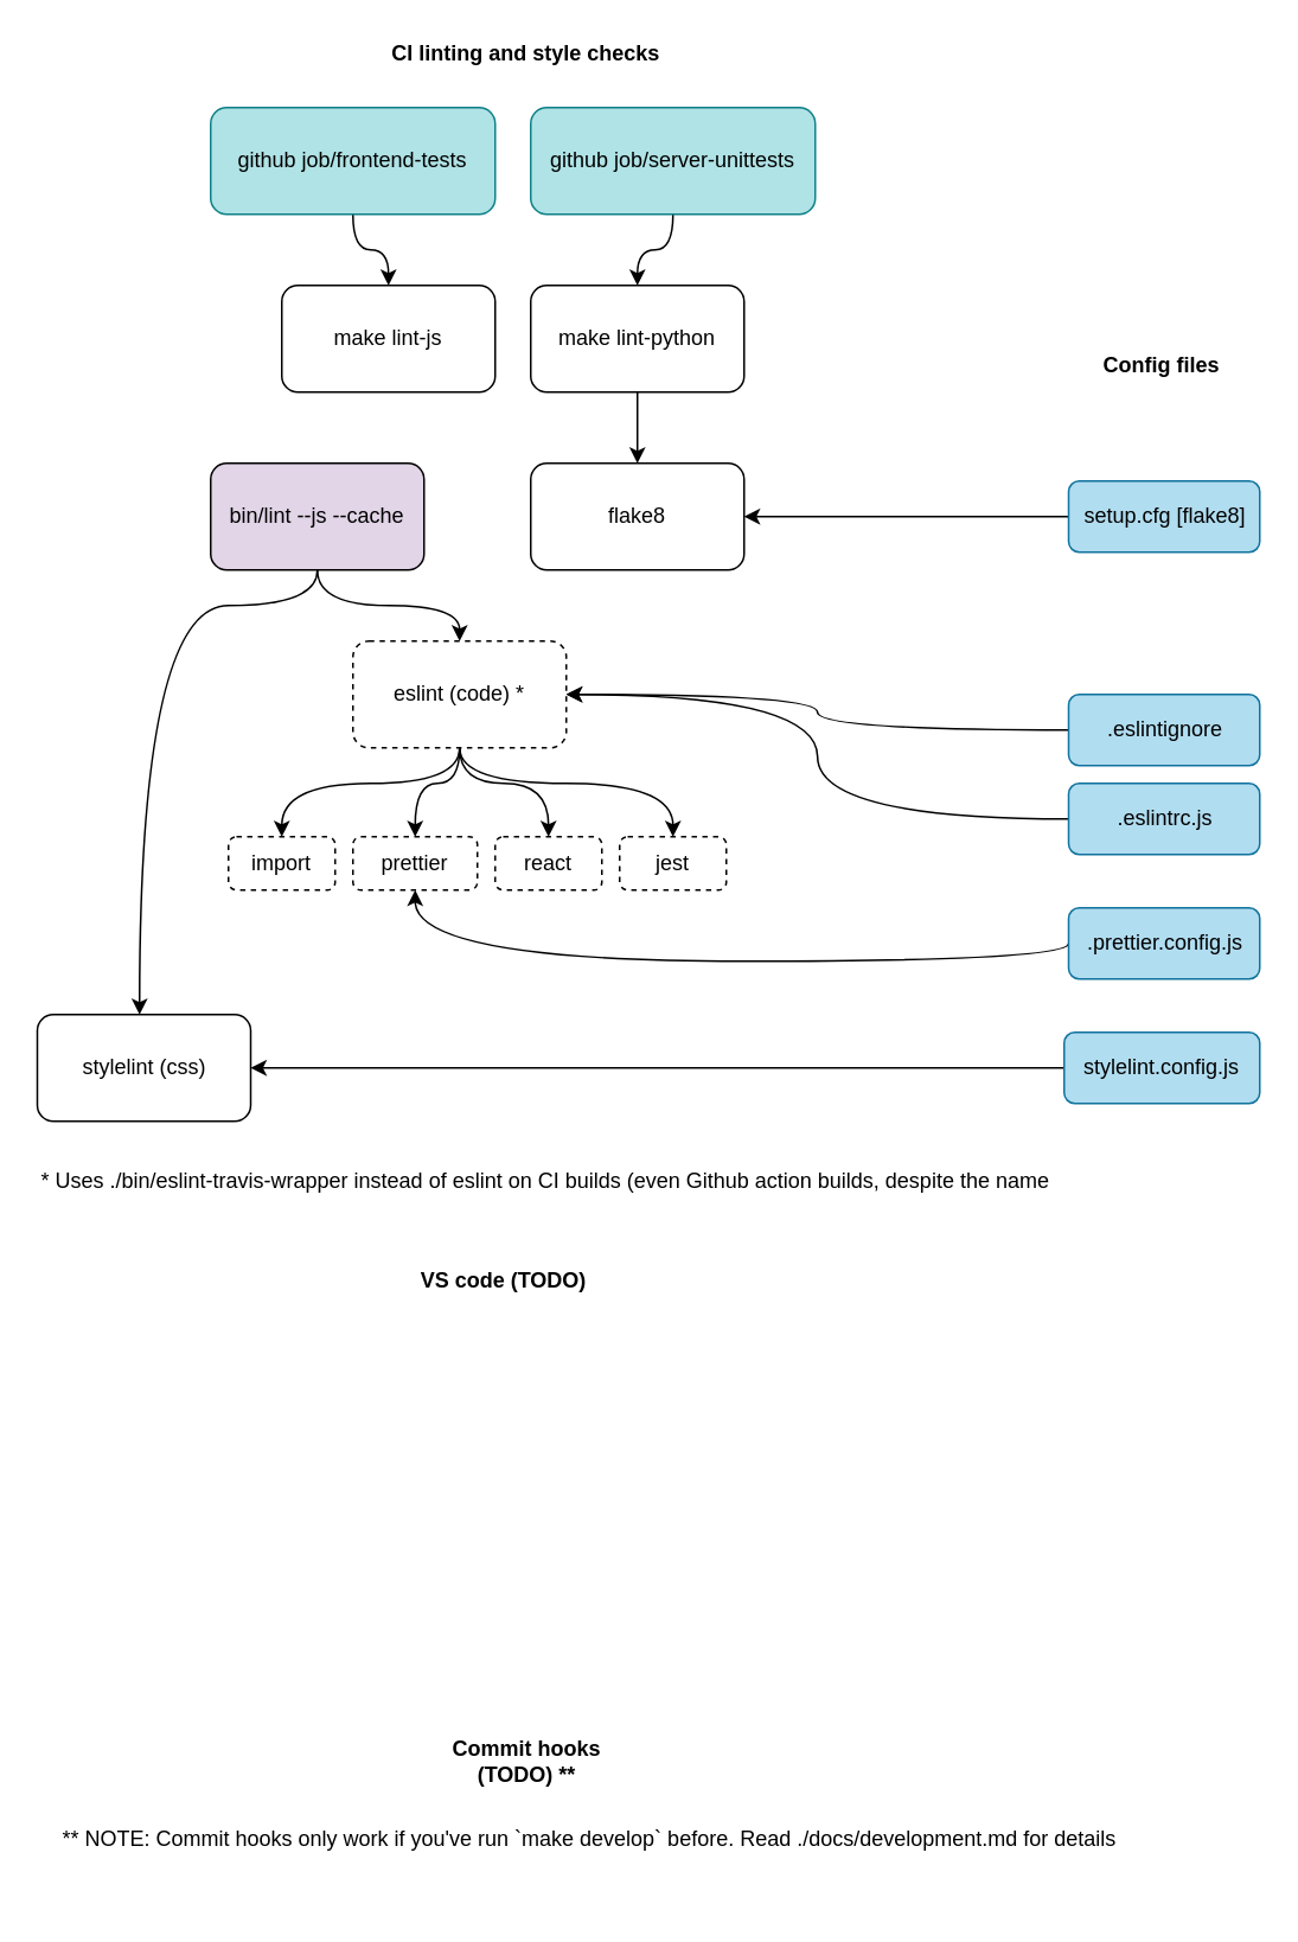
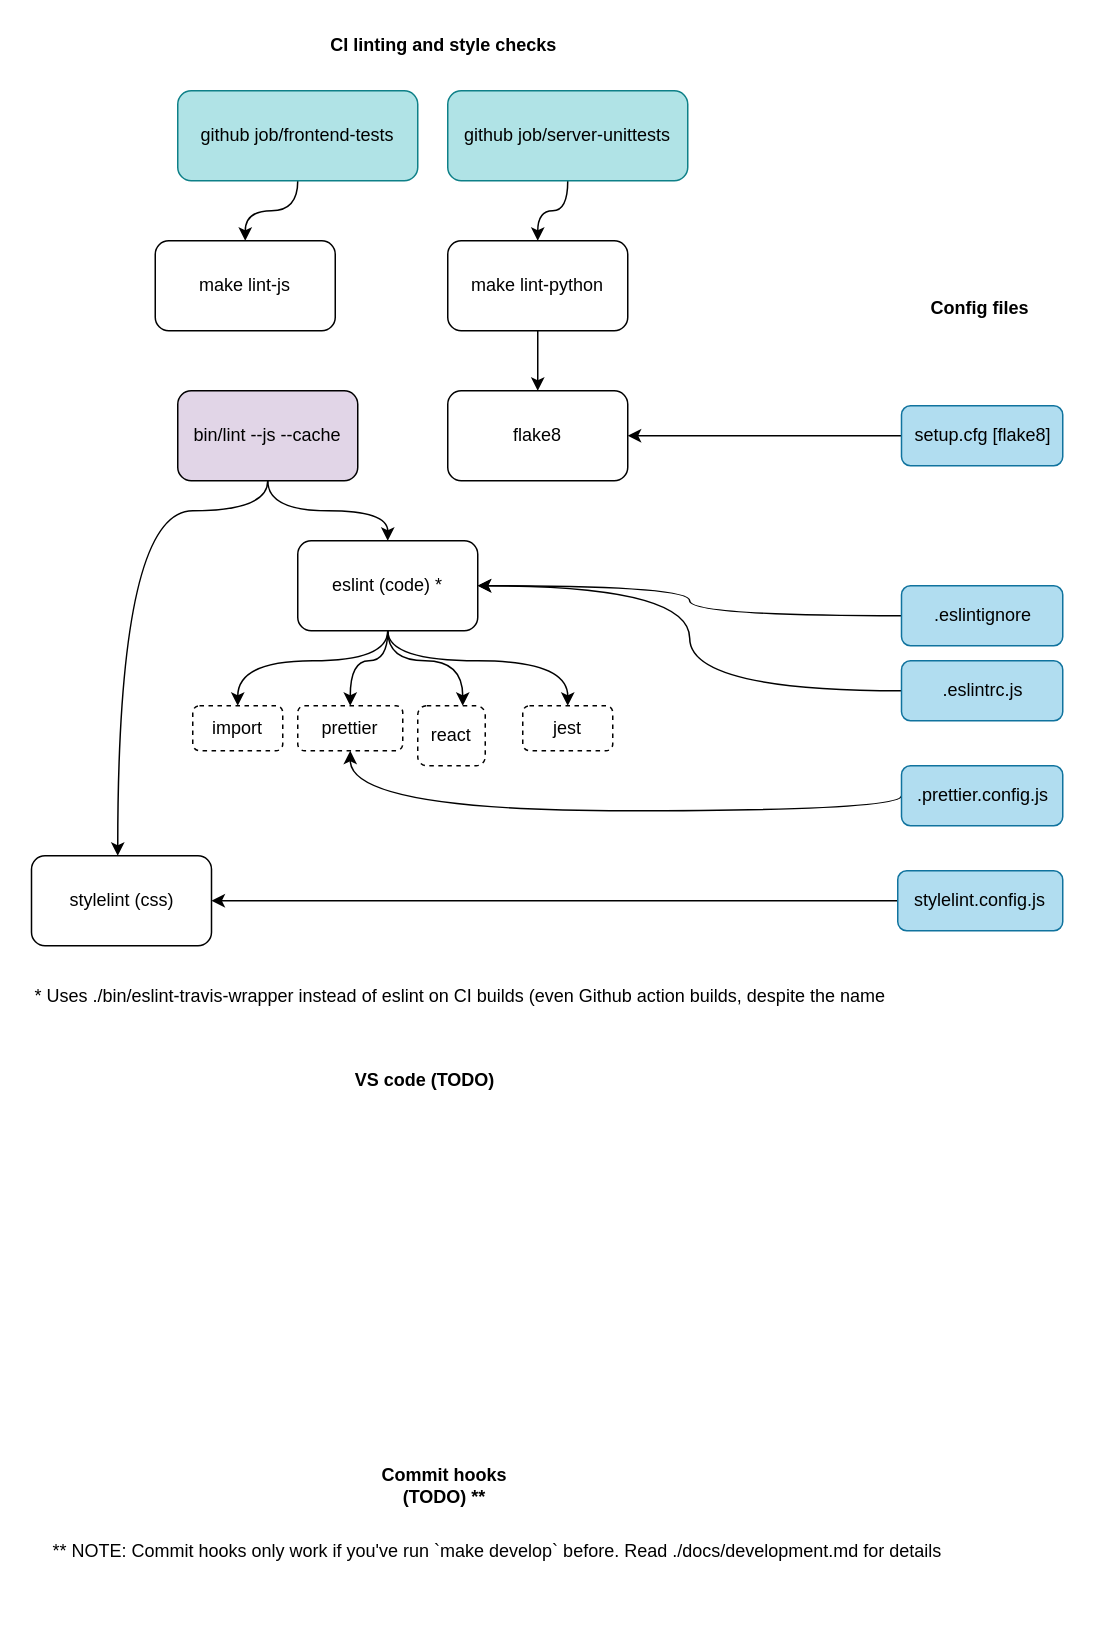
- <mxCell id="2" value="make lint-js" style="whiteSpace=wrap;html=1;rounded=1;" vertex="1" parent="1"><mxGeometry x="158" y="160" width="120" height="60" as="geometry" /></mxCell>
+ <mxCell id="2" value="make lint-js" style="whiteSpace=wrap;html=1;rounded=1;" vertex="1" parent="1"><mxGeometry x="103" y="160" width="120" height="60" as="geometry" /></mxCell>
- <mxCell id="17" value="&lt;div&gt;eslint (code) *&lt;br&gt;&lt;/div&gt;" style="whiteSpace=wrap;html=1;rounded=1;dashed=1;" vertex="1" parent="1"><mxGeometry x="198" y="360" width="120" height="60" as="geometry" /></mxCell>
+ <mxCell id="17" value="&lt;div&gt;eslint (code) *&lt;br&gt;&lt;/div&gt;" style="whiteSpace=wrap;html=1;rounded=1;" vertex="1" parent="1"><mxGeometry x="198" y="360" width="120" height="60" as="geometry" /></mxCell>
- <mxCell id="27" value="react" style="whiteSpace=wrap;html=1;dashed=1;rounded=1;" vertex="1" parent="1"><mxGeometry x="278" y="470" width="60" height="30" as="geometry" /></mxCell>
+ <mxCell id="27" value="react" style="whiteSpace=wrap;html=1;dashed=1;rounded=1;" vertex="1" parent="1"><mxGeometry x="278" y="470" width="45" height="40" as="geometry" /></mxCell>
